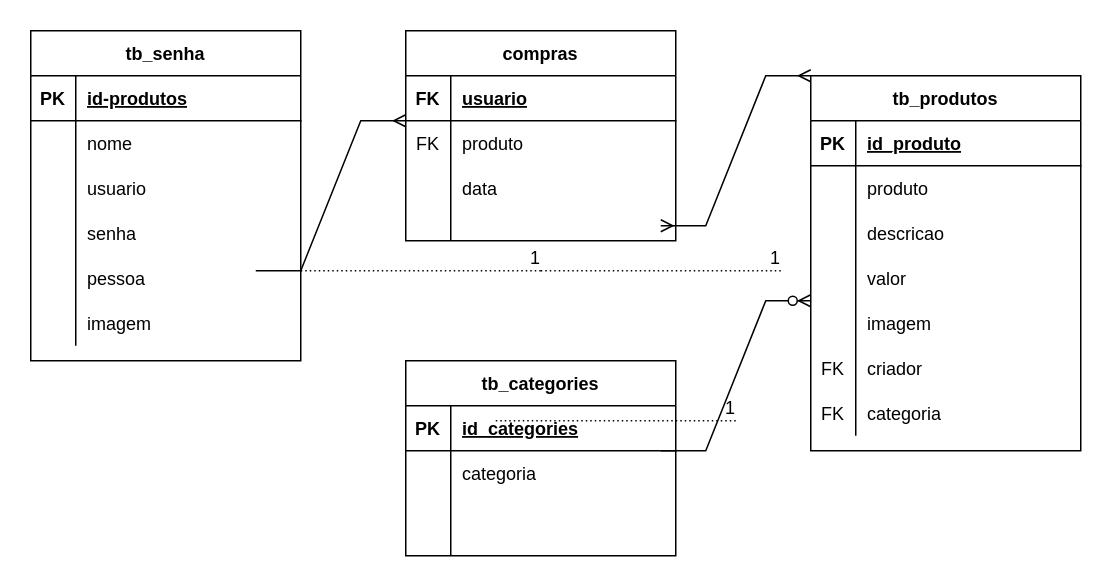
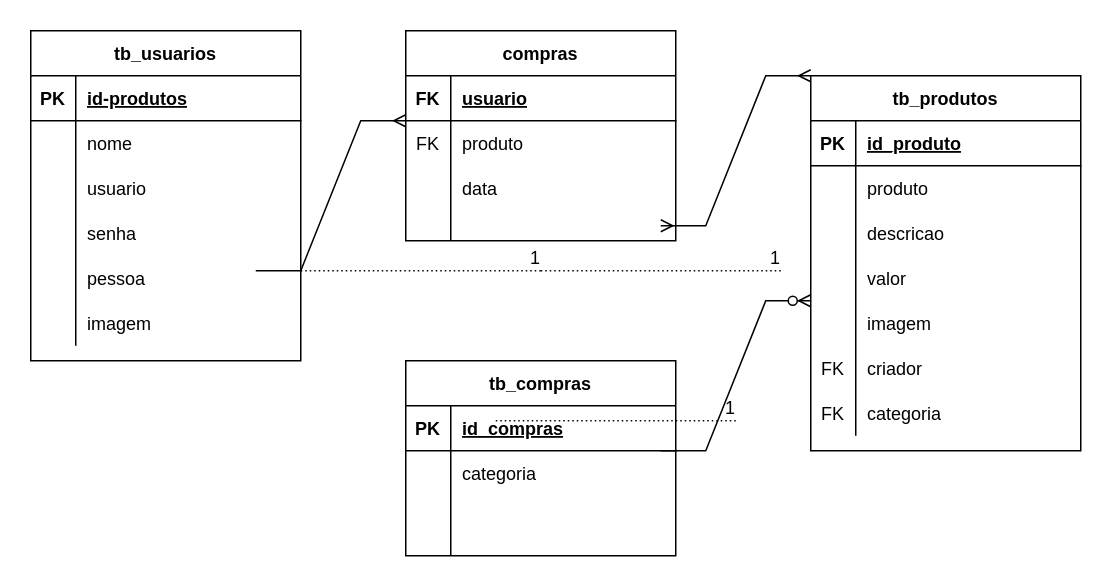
- <mxCell id="2" value="tb_senha" style="shape=table;startSize=30;container=1;collapsible=1;childLayout=tableLayout;fixedRows=1;rowLines=0;fontStyle=1;align=center;resizeLast=1;" vertex="1" parent="1"><mxGeometry x="20" y="20" width="180" height="220" as="geometry" /></mxCell>
+ <mxCell id="2" value="tb_usuarios" style="shape=table;startSize=30;container=1;collapsible=1;childLayout=tableLayout;fixedRows=1;rowLines=0;fontStyle=1;align=center;resizeLast=1;" vertex="1" parent="1"><mxGeometry x="20" y="20" width="180" height="220" as="geometry" /></mxCell>
- <mxCell id="34" value="tb_categories" style="shape=table;startSize=30;container=1;collapsible=1;childLayout=tableLayout;fixedRows=1;rowLines=0;fontStyle=1;align=center;resizeLast=1;" vertex="1" parent="1"><mxGeometry x="270" y="240" width="180" height="130" as="geometry" /></mxCell>
+ <mxCell id="34" value="tb_compras" style="shape=table;startSize=30;container=1;collapsible=1;childLayout=tableLayout;fixedRows=1;rowLines=0;fontStyle=1;align=center;resizeLast=1;" vertex="1" parent="1"><mxGeometry x="270" y="240" width="180" height="130" as="geometry" /></mxCell>
- <mxCell id="37" value="id_categories" style="shape=partialRectangle;connectable=0;fillColor=none;top=0;left=0;bottom=0;right=0;align=left;spacingLeft=6;fontStyle=5;overflow=hidden;" vertex="1" parent="35"><mxGeometry x="30" width="150" height="30" as="geometry"><mxRectangle width="150" height="30" as="alternateBounds" /></mxGeometry></mxCell>
+ <mxCell id="37" value="id_compras" style="shape=partialRectangle;connectable=0;fillColor=none;top=0;left=0;bottom=0;right=0;align=left;spacingLeft=6;fontStyle=5;overflow=hidden;" vertex="1" parent="35"><mxGeometry x="30" width="150" height="30" as="geometry"><mxRectangle width="150" height="30" as="alternateBounds" /></mxGeometry></mxCell>
